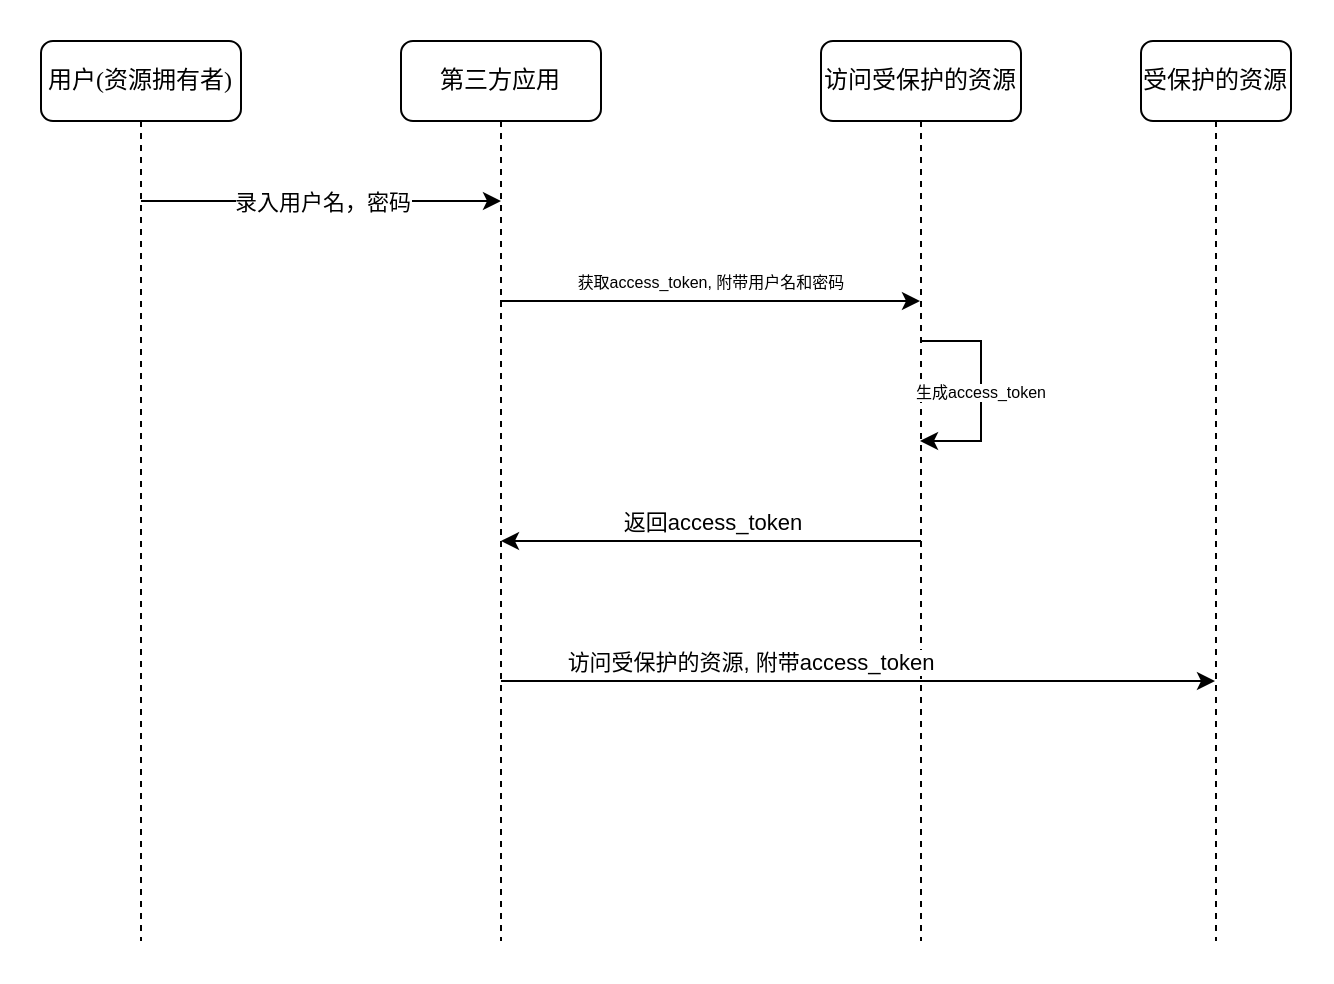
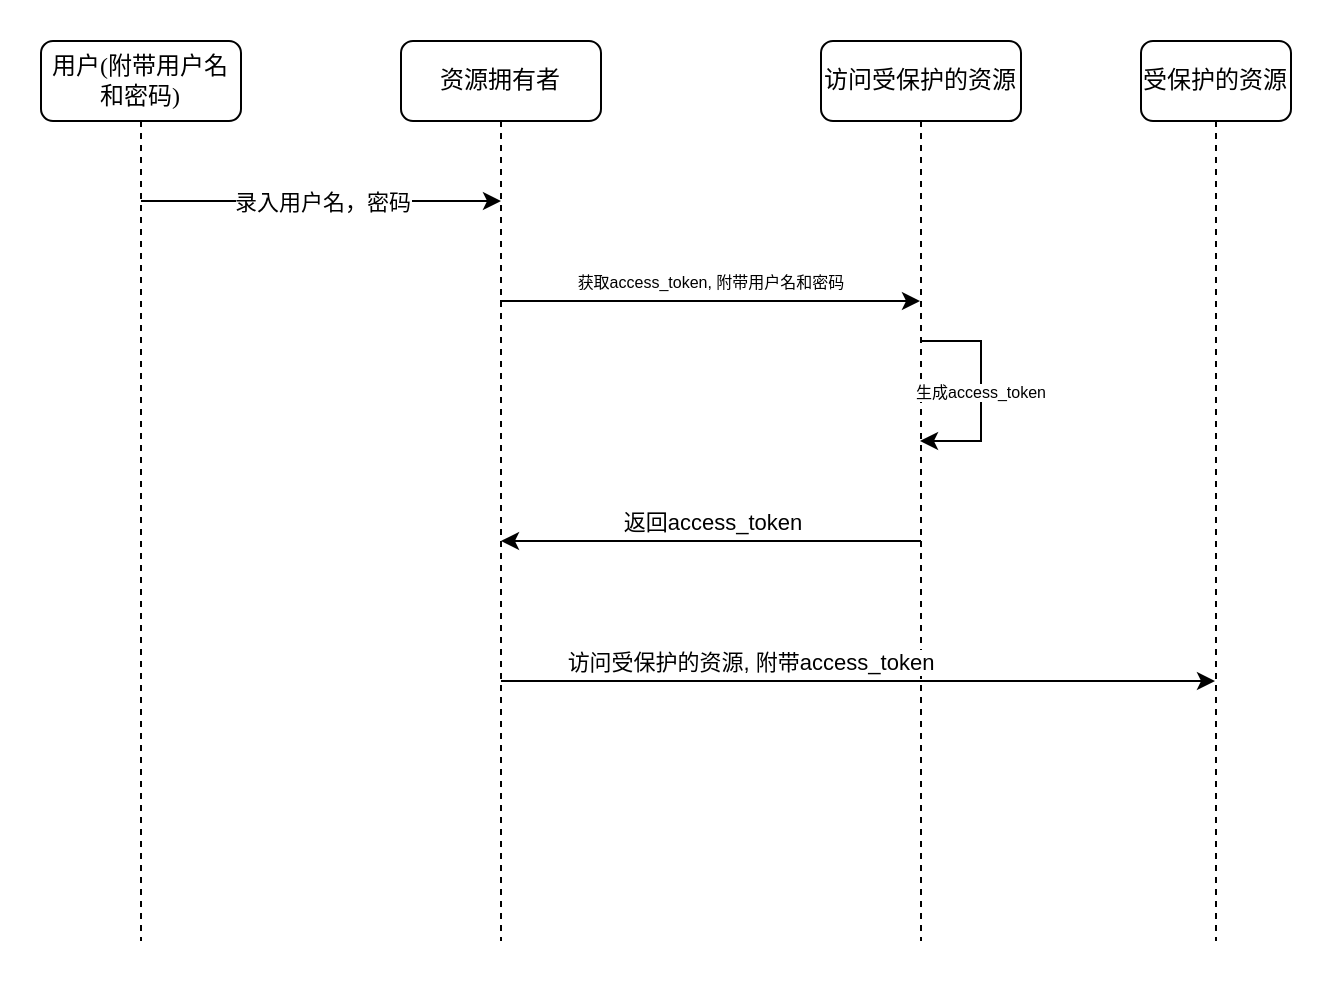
- <mxCell id="7" value="用户(资源拥有者)" style="shape=umlLifeline;perimeter=lifelinePerimeter;whiteSpace=wrap;html=1;container=1;collapsible=0;recursiveResize=0;outlineConnect=0;rounded=1;shadow=0;comic=0;labelBackgroundColor=none;strokeWidth=1;fontFamily=Verdana;fontSize=12;align=center;" parent="1" vertex="1"><mxGeometry x="20" y="20" width="100" height="450" as="geometry" /></mxCell>
+ <mxCell id="7" value="用户(附带用户名和密码)" style="shape=umlLifeline;perimeter=lifelinePerimeter;whiteSpace=wrap;html=1;container=1;collapsible=0;recursiveResize=0;outlineConnect=0;rounded=1;shadow=0;comic=0;labelBackgroundColor=none;strokeWidth=1;fontFamily=Verdana;fontSize=12;align=center;" parent="1" vertex="1"><mxGeometry x="20" y="20" width="100" height="450" as="geometry" /></mxCell>
- <mxCell id="2" value="第三方应用" style="shape=umlLifeline;perimeter=lifelinePerimeter;whiteSpace=wrap;html=1;container=1;collapsible=0;recursiveResize=0;outlineConnect=0;rounded=1;shadow=0;comic=0;labelBackgroundColor=none;strokeWidth=1;fontFamily=Verdana;fontSize=12;align=center;" parent="1" vertex="1"><mxGeometry x="200" y="20" width="100" height="450" as="geometry" /></mxCell>
+ <mxCell id="2" value="资源拥有者" style="shape=umlLifeline;perimeter=lifelinePerimeter;whiteSpace=wrap;html=1;container=1;collapsible=0;recursiveResize=0;outlineConnect=0;rounded=1;shadow=0;comic=0;labelBackgroundColor=none;strokeWidth=1;fontFamily=Verdana;fontSize=12;align=center;" parent="1" vertex="1"><mxGeometry x="200" y="20" width="100" height="450" as="geometry" /></mxCell>
